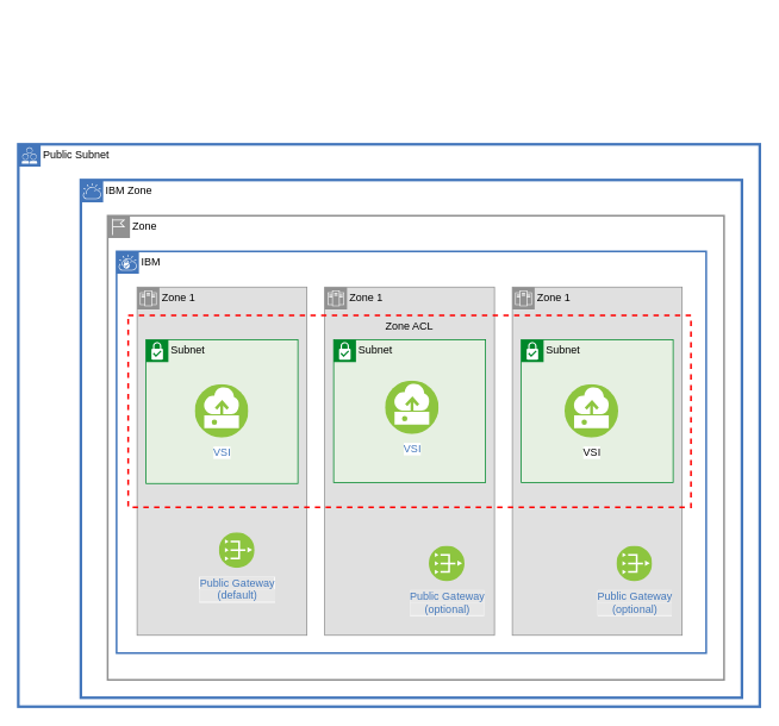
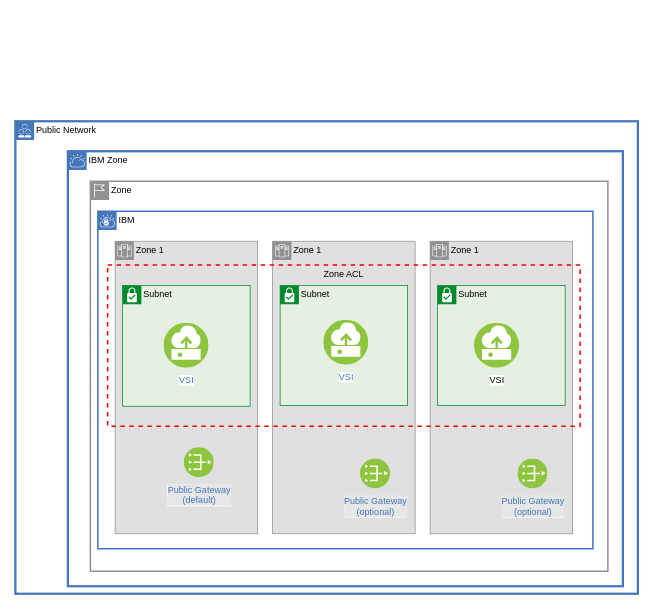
- <mxCell id="9" value="Public Subnet" style="shape=mxgraph.ibm.box;prType=public;fontStyle=0;verticalAlign=top;align=left;spacingLeft=32;spacingTop=4;fillColor=none;rounded=0;whiteSpace=wrap;html=1;strokeColor=#4376BB;strokeWidth=3;dashed=0;container=1;spacing=-4;collapsible=0;expand=0;recursiveResize=0;" parent="1" vertex="1"><mxGeometry x="20" y="161" width="830" height="630" as="geometry" /></mxCell>
+ <mxCell id="9" value="Public Network" style="shape=mxgraph.ibm.box;prType=public;fontStyle=0;verticalAlign=top;align=left;spacingLeft=32;spacingTop=4;fillColor=none;rounded=0;whiteSpace=wrap;html=1;strokeColor=#4376BB;strokeWidth=3;dashed=0;container=1;spacing=-4;collapsible=0;expand=0;recursiveResize=0;" parent="1" vertex="1"><mxGeometry x="20" y="161" width="830" height="630" as="geometry" /></mxCell>
